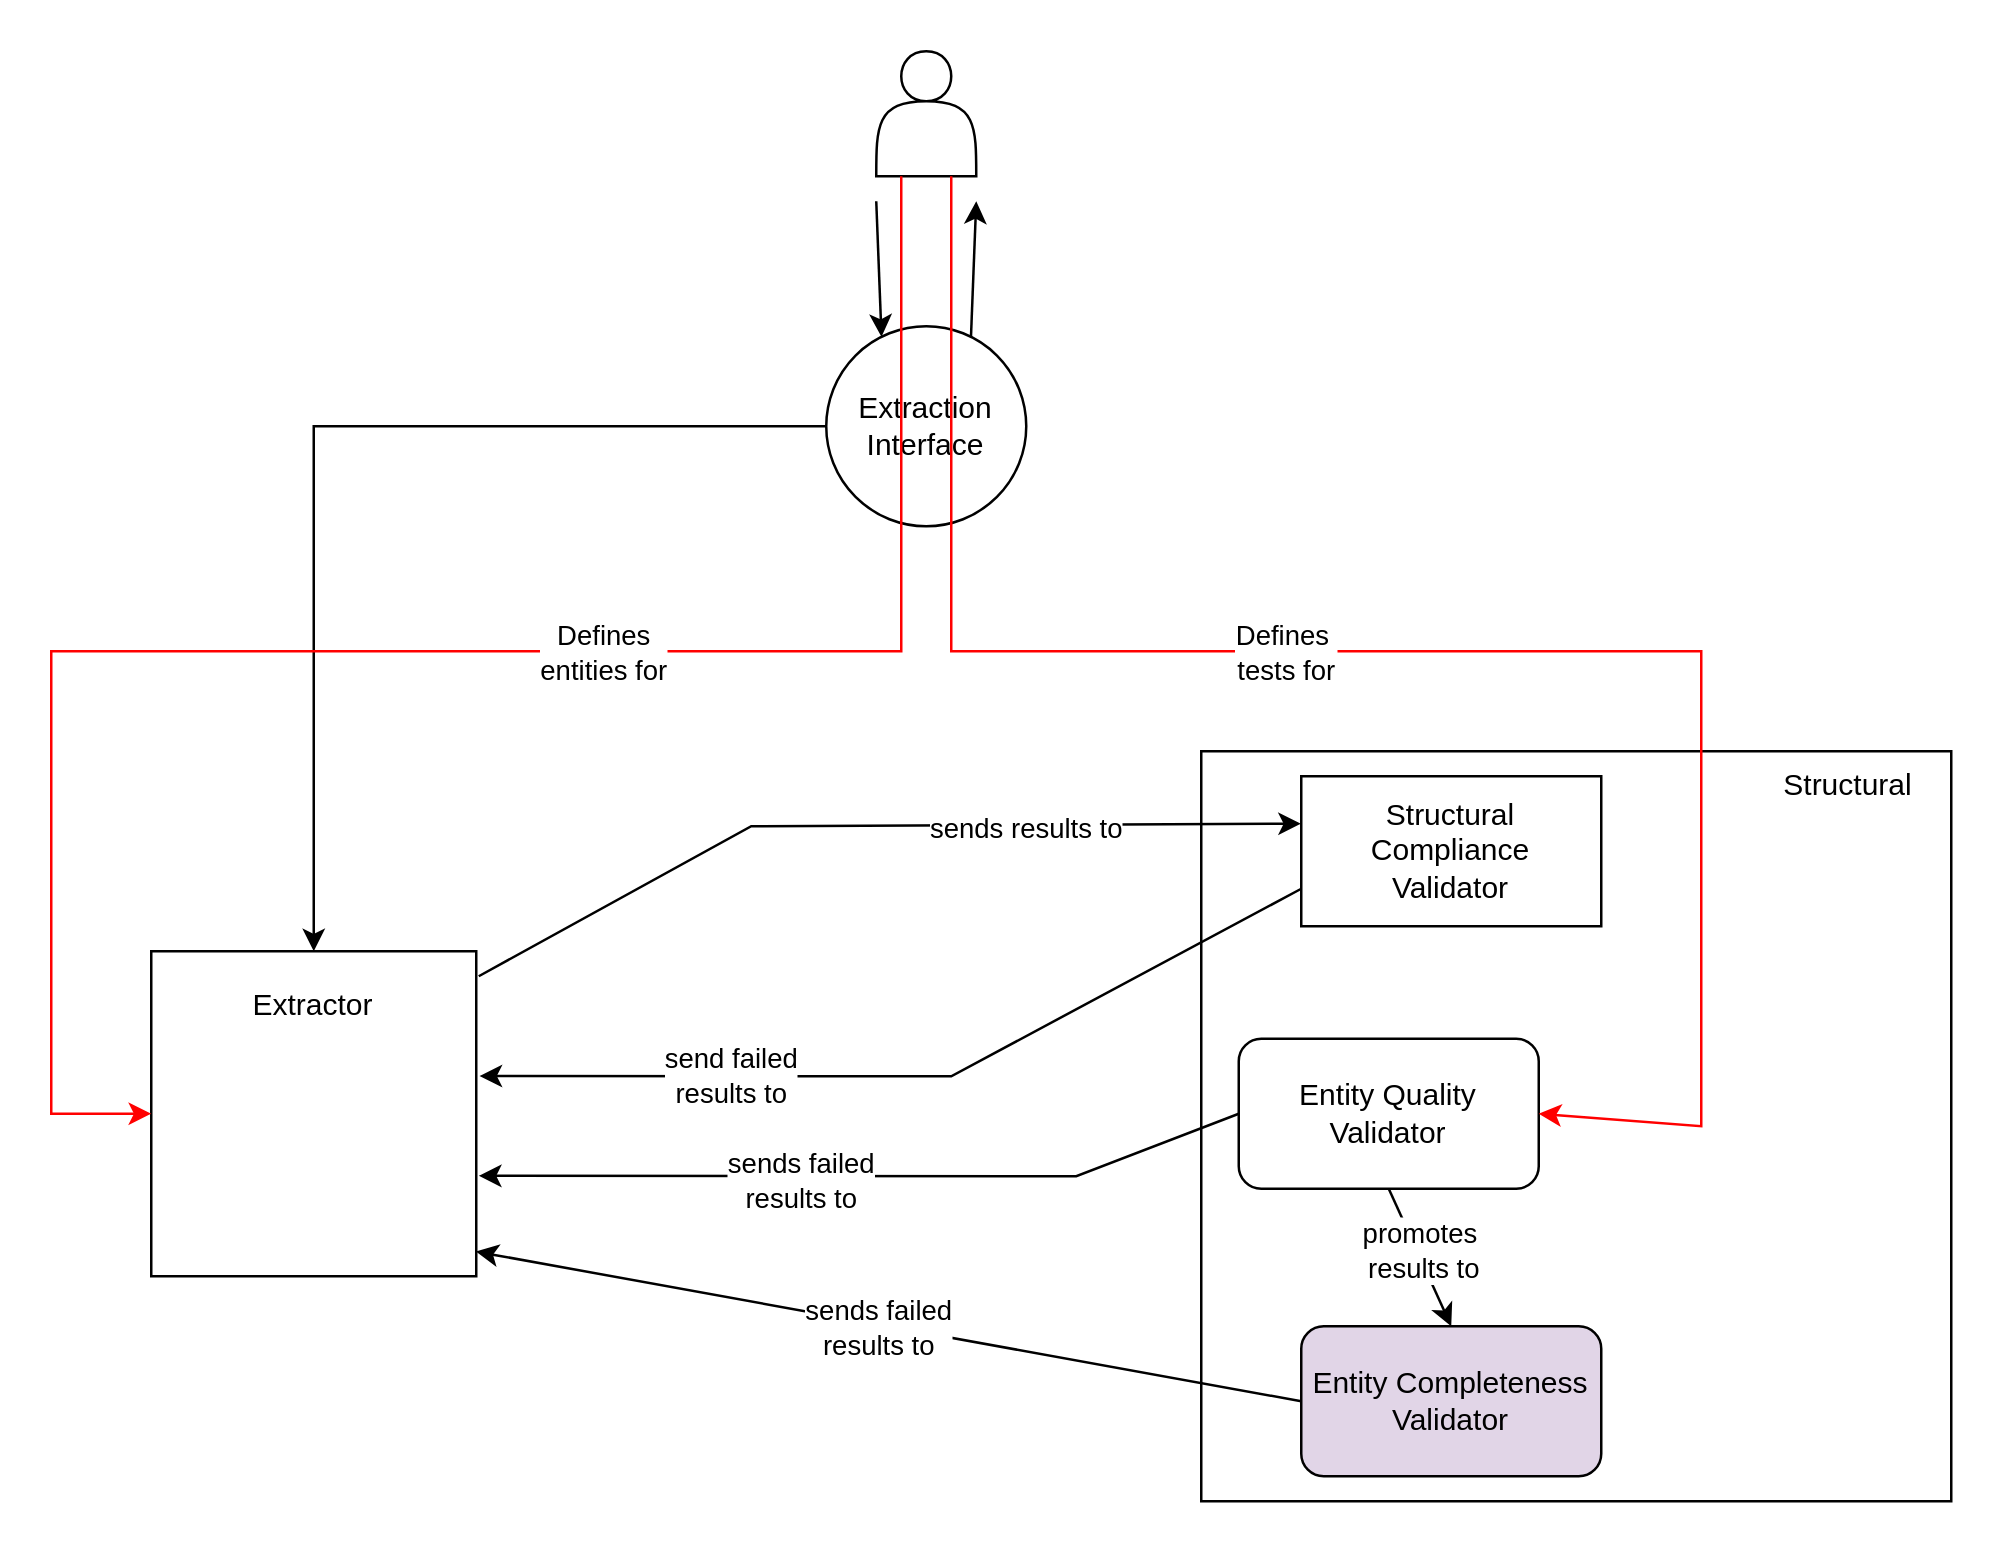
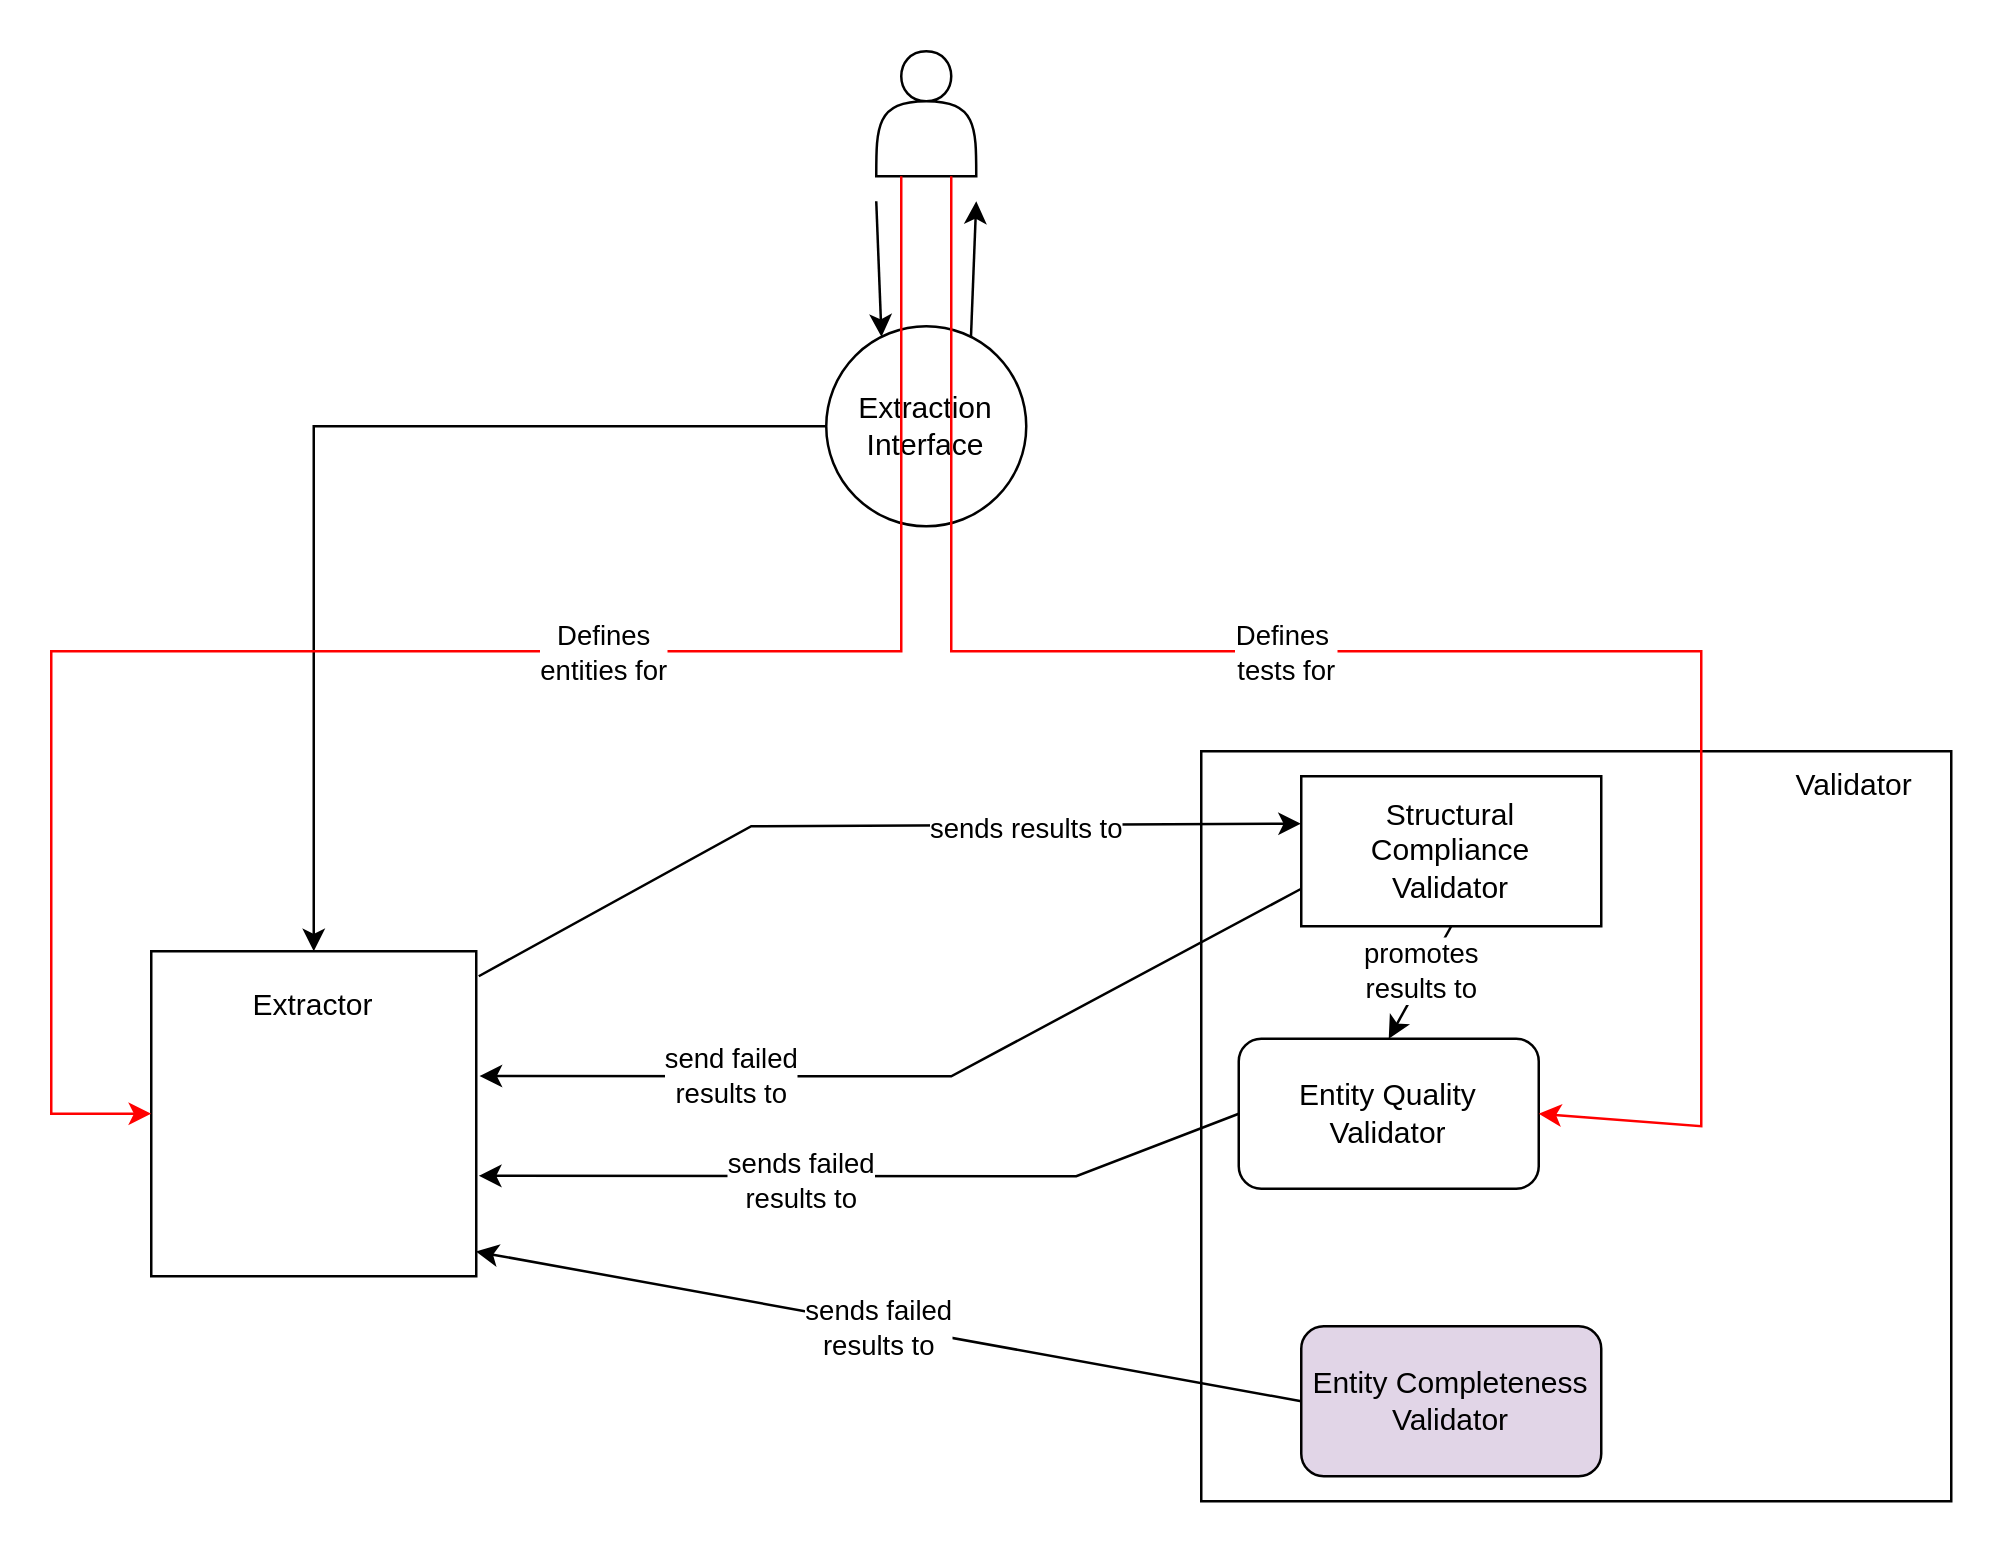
+ <mxCell id="13" value="" style="edgeStyle=none;orthogonalLoop=1;jettySize=auto;html=1;rounded=0;exitX=0.5;exitY=1;exitDx=0;exitDy=0;entryX=0.5;entryY=0;entryDx=0;entryDy=0;" edge="1" parent="1" source="5" target="6"><mxGeometry width="80" relative="1" as="geometry"><mxPoint x="610" y="330" as="sourcePoint" /><mxPoint x="690" y="330" as="targetPoint" /><Array as="points" /></mxGeometry></mxCell>
+ <mxCell id="14" value="promotes&lt;div&gt;results to&lt;/div&gt;" style="edgeLabel;html=1;align=center;verticalAlign=middle;resizable=0;points=[];" vertex="1" connectable="0" parent="13"><mxGeometry y="-1" relative="1" as="geometry"><mxPoint x="1" y="-5" as="offset" /></mxGeometry></mxCell>
- <mxCell id="3" value="Structural&amp;nbsp; &amp;nbsp;&amp;nbsp;&lt;div&gt;&lt;br&gt;&lt;/div&gt;&lt;div&gt;&lt;br&gt;&lt;/div&gt;&lt;div&gt;&lt;br&gt;&lt;/div&gt;&lt;div&gt;&lt;br&gt;&lt;/div&gt;&lt;div&gt;&lt;br&gt;&lt;/div&gt;&lt;div&gt;&lt;br&gt;&lt;/div&gt;&lt;div&gt;&lt;br&gt;&lt;/div&gt;&lt;div&gt;&lt;br&gt;&lt;/div&gt;&lt;div&gt;&lt;br&gt;&lt;/div&gt;&lt;div&gt;&lt;br&gt;&lt;/div&gt;&lt;div&gt;&lt;br&gt;&lt;/div&gt;&lt;div&gt;&lt;br&gt;&lt;/div&gt;&lt;div&gt;&lt;br&gt;&lt;/div&gt;&lt;div&gt;&lt;br&gt;&lt;/div&gt;&lt;div&gt;&lt;br&gt;&lt;/div&gt;&lt;div&gt;&lt;br&gt;&lt;/div&gt;&lt;div&gt;&lt;br&gt;&lt;/div&gt;&lt;div&gt;&lt;br&gt;&lt;/div&gt;&lt;div&gt;&lt;br&gt;&lt;/div&gt;" style="whiteSpace=wrap;html=1;aspect=fixed;align=right;" vertex="1" parent="1"><mxGeometry x="480" y="300" width="300" height="300" as="geometry" /></mxCell>
+ <mxCell id="3" value="Validator&amp;nbsp; &amp;nbsp;&amp;nbsp;&lt;div&gt;&lt;br&gt;&lt;/div&gt;&lt;div&gt;&lt;br&gt;&lt;/div&gt;&lt;div&gt;&lt;br&gt;&lt;/div&gt;&lt;div&gt;&lt;br&gt;&lt;/div&gt;&lt;div&gt;&lt;br&gt;&lt;/div&gt;&lt;div&gt;&lt;br&gt;&lt;/div&gt;&lt;div&gt;&lt;br&gt;&lt;/div&gt;&lt;div&gt;&lt;br&gt;&lt;/div&gt;&lt;div&gt;&lt;br&gt;&lt;/div&gt;&lt;div&gt;&lt;br&gt;&lt;/div&gt;&lt;div&gt;&lt;br&gt;&lt;/div&gt;&lt;div&gt;&lt;br&gt;&lt;/div&gt;&lt;div&gt;&lt;br&gt;&lt;/div&gt;&lt;div&gt;&lt;br&gt;&lt;/div&gt;&lt;div&gt;&lt;br&gt;&lt;/div&gt;&lt;div&gt;&lt;br&gt;&lt;/div&gt;&lt;div&gt;&lt;br&gt;&lt;/div&gt;&lt;div&gt;&lt;br&gt;&lt;/div&gt;&lt;div&gt;&lt;br&gt;&lt;/div&gt;" style="whiteSpace=wrap;html=1;aspect=fixed;align=right;" vertex="1" parent="1"><mxGeometry x="480" y="300" width="300" height="300" as="geometry" /></mxCell>
- <mxCell id="17" value="" style="edgeStyle=none;orthogonalLoop=1;jettySize=auto;html=1;rounded=0;exitX=0.5;exitY=1;exitDx=0;exitDy=0;entryX=0.5;entryY=0;entryDx=0;entryDy=0;" edge="1" parent="1" source="6" target="7"><mxGeometry width="80" relative="1" as="geometry"><mxPoint x="610" y="330" as="sourcePoint" /><mxPoint x="690" y="330" as="targetPoint" /><Array as="points" /></mxGeometry></mxCell>
- <mxCell id="18" value="promotes&amp;nbsp;&lt;div&gt;results to&lt;/div&gt;" style="edgeLabel;html=1;align=center;verticalAlign=middle;resizable=0;points=[];" vertex="1" connectable="0" parent="17"><mxGeometry x="-0.067" y="2" relative="1" as="geometry"><mxPoint as="offset" /></mxGeometry></mxCell>
